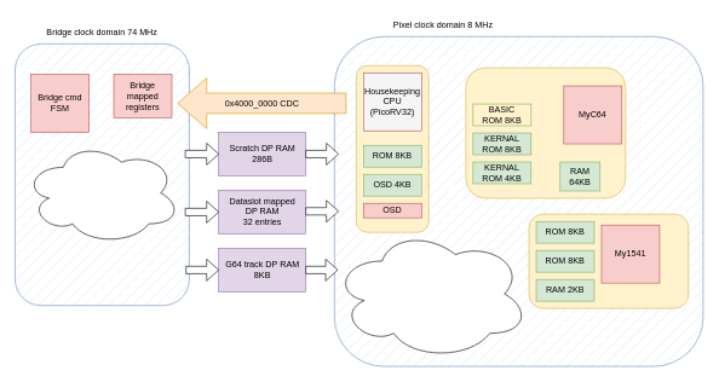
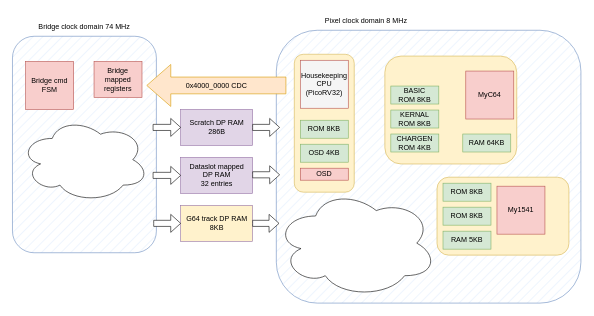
- <mxCell id="16" value="BASIC&lt;div&gt;ROM 8KB&lt;/div&gt;" style="rounded=0;whiteSpace=wrap;html=1;fillColor=#fff2cc;strokeColor=#82b366;" vertex="1" parent="1"><mxGeometry x="651" y="143" width="80" height="30" as="geometry" /></mxCell>
+ <mxCell id="16" value="BASIC&lt;div&gt;ROM 8KB&lt;/div&gt;" style="rounded=0;whiteSpace=wrap;html=1;fillColor=#d5e8d4;strokeColor=#82b366;" vertex="1" parent="1"><mxGeometry x="651" y="143" width="80" height="30" as="geometry" /></mxCell>
- <mxCell id="18" value="&lt;div&gt;KERNAL&lt;/div&gt;&lt;div&gt;ROM 4KB&lt;/div&gt;" style="rounded=0;whiteSpace=wrap;html=1;fillColor=#d5e8d4;strokeColor=#82b366;" vertex="1" parent="1"><mxGeometry x="651" y="223" width="80" height="30" as="geometry" /></mxCell>
+ <mxCell id="18" value="&lt;div&gt;CHARGEN&lt;/div&gt;&lt;div&gt;ROM 4KB&lt;/div&gt;" style="rounded=0;whiteSpace=wrap;html=1;fillColor=#d5e8d4;strokeColor=#82b366;" vertex="1" parent="1"><mxGeometry x="651" y="223" width="80" height="30" as="geometry" /></mxCell>
- <mxCell id="19" value="RAM 64KB" style="rounded=0;whiteSpace=wrap;html=1;fillColor=#d5e8d4;strokeColor=#82b366;" vertex="1" parent="1"><mxGeometry x="771" y="223" width="55" height="40" as="geometry" /></mxCell>
+ <mxCell id="19" value="RAM 64KB" style="rounded=0;whiteSpace=wrap;html=1;fillColor=#d5e8d4;strokeColor=#82b366;" vertex="1" parent="1"><mxGeometry x="771" y="223" width="80" height="30" as="geometry" /></mxCell>
- <mxCell id="14" value="&lt;div&gt;G64 track DP RAM 8KB&lt;/div&gt;" style="rounded=0;whiteSpace=wrap;html=1;fillColor=#e1d5e7;strokeColor=#9673a6;" vertex="1" parent="1"><mxGeometry x="300.5" y="342" width="120" height="60" as="geometry" /></mxCell>
+ <mxCell id="14" value="&lt;div&gt;G64 track DP RAM 8KB&lt;/div&gt;" style="rounded=0;whiteSpace=wrap;html=1;fillColor=#fff2cc;strokeColor=#9673a6;" vertex="1" parent="1"><mxGeometry x="300.5" y="342" width="120" height="60" as="geometry" /></mxCell>
- <mxCell id="24" value="RAM 2KB" style="rounded=0;whiteSpace=wrap;html=1;fillColor=#d5e8d4;strokeColor=#82b366;" vertex="1" parent="1"><mxGeometry x="738" y="385" width="80" height="30" as="geometry" /></mxCell>
+ <mxCell id="24" value="RAM 5KB" style="rounded=0;whiteSpace=wrap;html=1;fillColor=#d5e8d4;strokeColor=#82b366;" vertex="1" parent="1"><mxGeometry x="738" y="385" width="80" height="30" as="geometry" /></mxCell>
